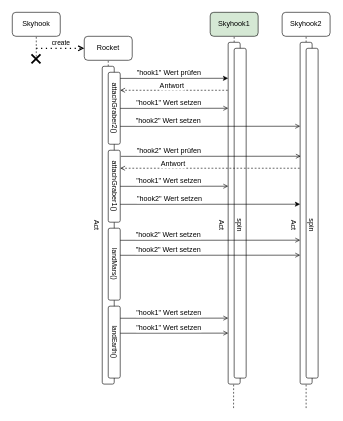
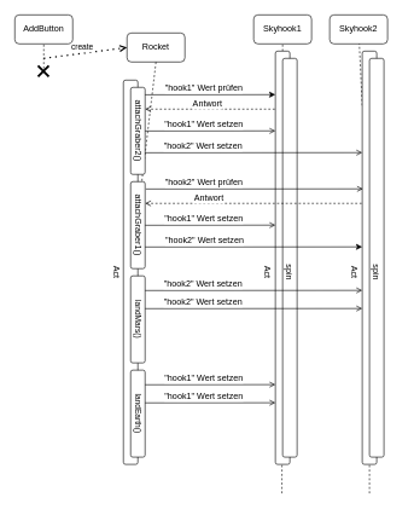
- <mxCell id="2" value="Skyhook" style="rounded=1;whiteSpace=wrap;html=1;" parent="1" vertex="1"><mxGeometry x="20" y="20" width="80" height="40" as="geometry" /></mxCell>
+ <mxCell id="2" value="AddButton" style="rounded=1;whiteSpace=wrap;html=1;" parent="1" vertex="1"><mxGeometry x="20" y="20" width="80" height="40" as="geometry" /></mxCell>
- <mxCell id="4" value="Skyhook1" style="rounded=1;whiteSpace=wrap;html=1;fillColor=#d5e8d4;" parent="1" vertex="1"><mxGeometry x="350" y="20" width="80" height="40" as="geometry" /></mxCell>
+ <mxCell id="4" value="Skyhook1" style="rounded=1;whiteSpace=wrap;html=1;" parent="1" vertex="1"><mxGeometry x="350" y="20" width="80" height="40" as="geometry" /></mxCell>
- <mxCell id="5" value="Skyhook2" style="rounded=1;whiteSpace=wrap;html=1;" parent="1" vertex="1"><mxGeometry x="470" y="20" width="80" height="40" as="geometry" /></mxCell>
+ <mxCell id="5" value="Skyhook2" style="rounded=1;whiteSpace=wrap;html=1;" parent="1" vertex="1"><mxGeometry x="455" y="20" width="80" height="40" as="geometry" /></mxCell>
- <mxCell id="3" value="Rocket" style="rounded=1;whiteSpace=wrap;html=1;" parent="1" vertex="1"><mxGeometry x="140" width="80" height="40" as="geometry" y="60" /></mxCell>
+ <mxCell id="3" value="Rocket" style="rounded=1;whiteSpace=wrap;html=1;" parent="1" vertex="1"><mxGeometry x="175" y="45" width="80" height="40" as="geometry" /></mxCell>
